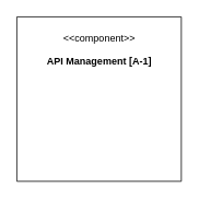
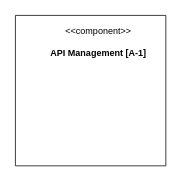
- <mxCell id="3" value="&amp;lt;&amp;lt;component&amp;gt;&amp;gt;&lt;br&gt;&lt;br&gt;&lt;b&gt;API Management [A-1]&lt;/b&gt;" style="text;html=1;align=center;verticalAlign=middle;resizable=0;points=[];autosize=1;strokeColor=none;fillColor=none;" vertex="1" parent="2"><mxGeometry x="25" y="10" width="150" height="60" as="geometry" /></mxCell>
+ <mxCell id="3" value="&amp;lt;&amp;lt;component&amp;gt;&amp;gt;&lt;br&gt;&lt;br&gt;&lt;b&gt;API Management [A-1]&lt;/b&gt;" style="text;html=1;align=center;verticalAlign=middle;resizable=0;points=[];autosize=1;strokeColor=none;fillColor=none;" vertex="1" parent="2"><mxGeometry x="35" y="5" width="150" height="60" as="geometry" /></mxCell>
